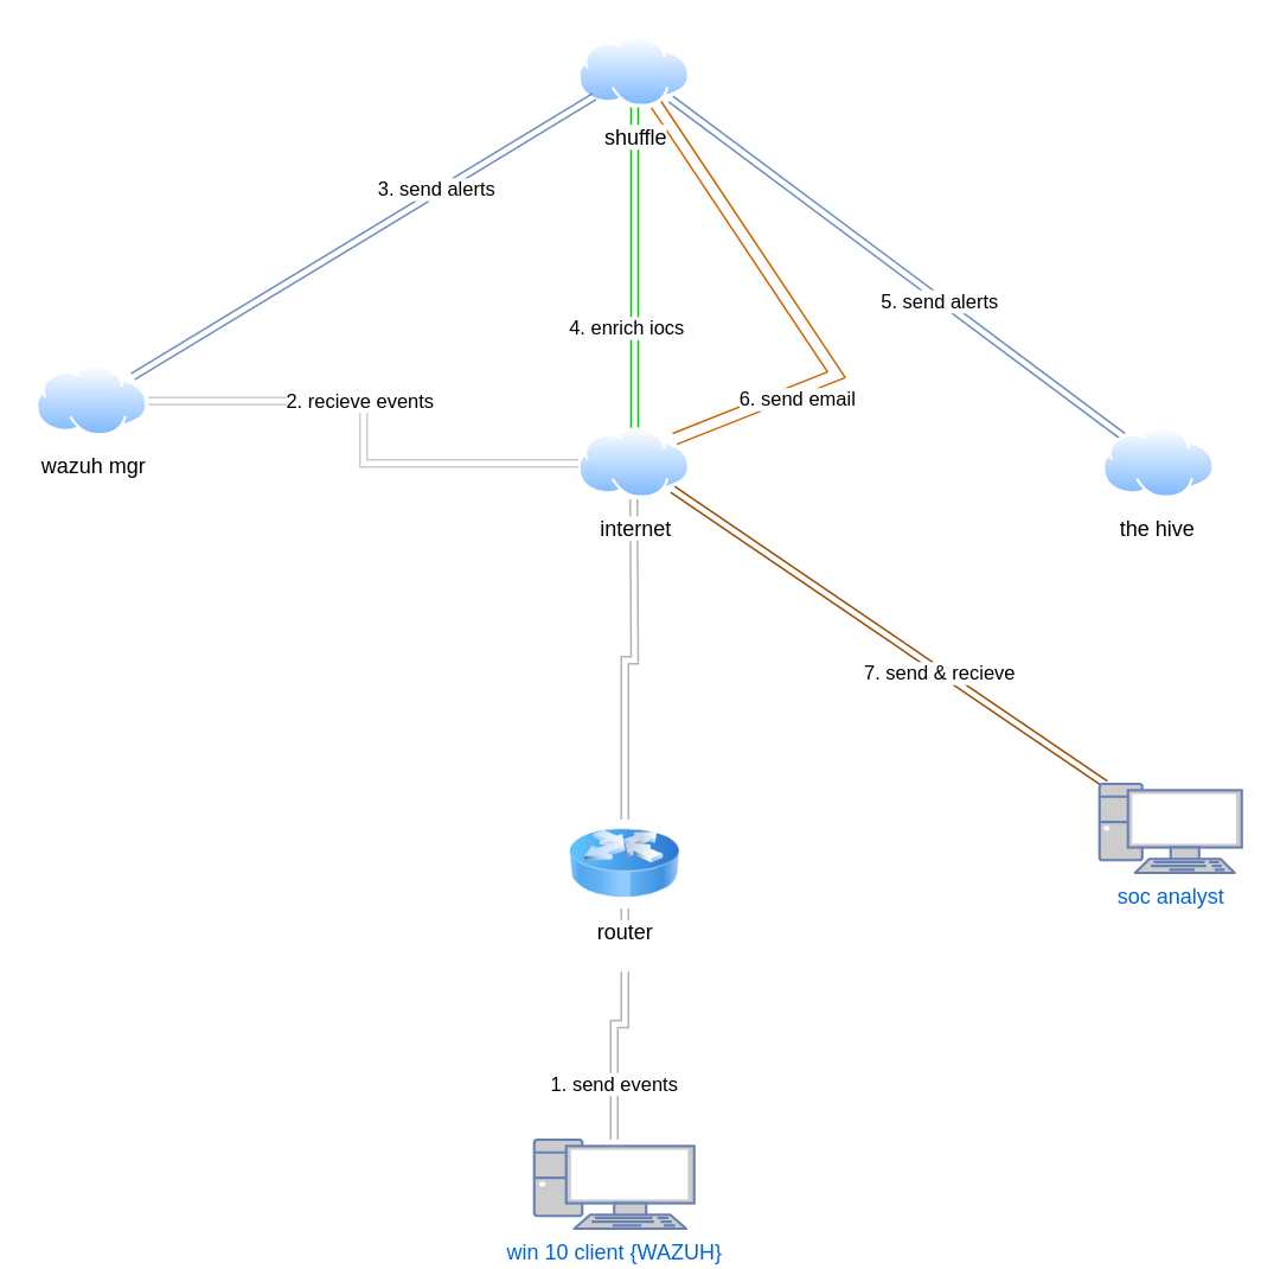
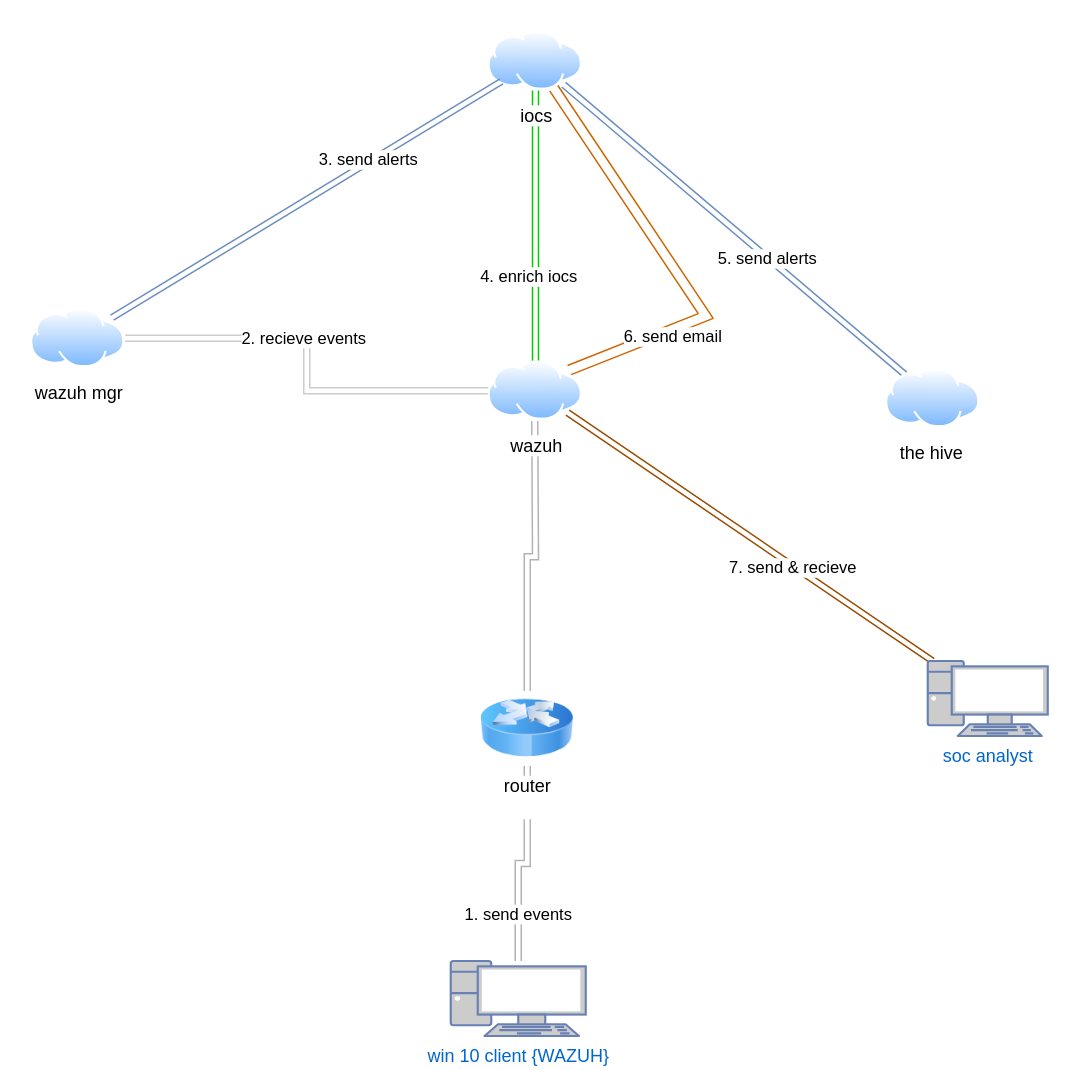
- <mxCell id="14" value="shuffle" style="image;aspect=fixed;perimeter=ellipsePerimeter;html=1;align=center;shadow=0;dashed=0;spacingTop=3;image=img/lib/active_directory/internet_cloud.svg;" vertex="1" parent="1"><mxGeometry x="325" y="20" width="63" height="39.69" as="geometry" /></mxCell>
+ <mxCell id="14" value="iocs" style="image;aspect=fixed;perimeter=ellipsePerimeter;html=1;align=center;shadow=0;dashed=0;spacingTop=3;image=img/lib/active_directory/internet_cloud.svg;" vertex="1" parent="1"><mxGeometry x="325" y="20" width="63" height="39.69" as="geometry" /></mxCell>
- <mxCell id="23" value="the hive&amp;nbsp;" style="image;aspect=fixed;perimeter=ellipsePerimeter;html=1;align=center;shadow=0;dashed=0;spacingTop=3;image=img/lib/active_directory/internet_cloud.svg;" vertex="1" parent="1"><mxGeometry x="620" y="240" width="63" height="39.69" as="geometry" /></mxCell>
+ <mxCell id="23" value="the hive&amp;nbsp;" style="image;aspect=fixed;perimeter=ellipsePerimeter;html=1;align=center;shadow=0;dashed=0;spacingTop=3;image=img/lib/active_directory/internet_cloud.svg;" vertex="1" parent="1"><mxGeometry x="590" y="245" width="63" height="39.69" as="geometry" /></mxCell>
- <mxCell id="22" value="internet&lt;br&gt;" style="image;aspect=fixed;perimeter=ellipsePerimeter;html=1;align=center;shadow=0;dashed=0;spacingTop=3;image=img/lib/active_directory/internet_cloud.svg;" vertex="1" parent="1"><mxGeometry x="325" y="240" width="63" height="39.69" as="geometry" /></mxCell>
+ <mxCell id="22" value="wazuh&lt;br&gt;" style="image;aspect=fixed;perimeter=ellipsePerimeter;html=1;align=center;shadow=0;dashed=0;spacingTop=3;image=img/lib/active_directory/internet_cloud.svg;" vertex="1" parent="1"><mxGeometry x="325" y="240" width="63" height="39.69" as="geometry" /></mxCell>
